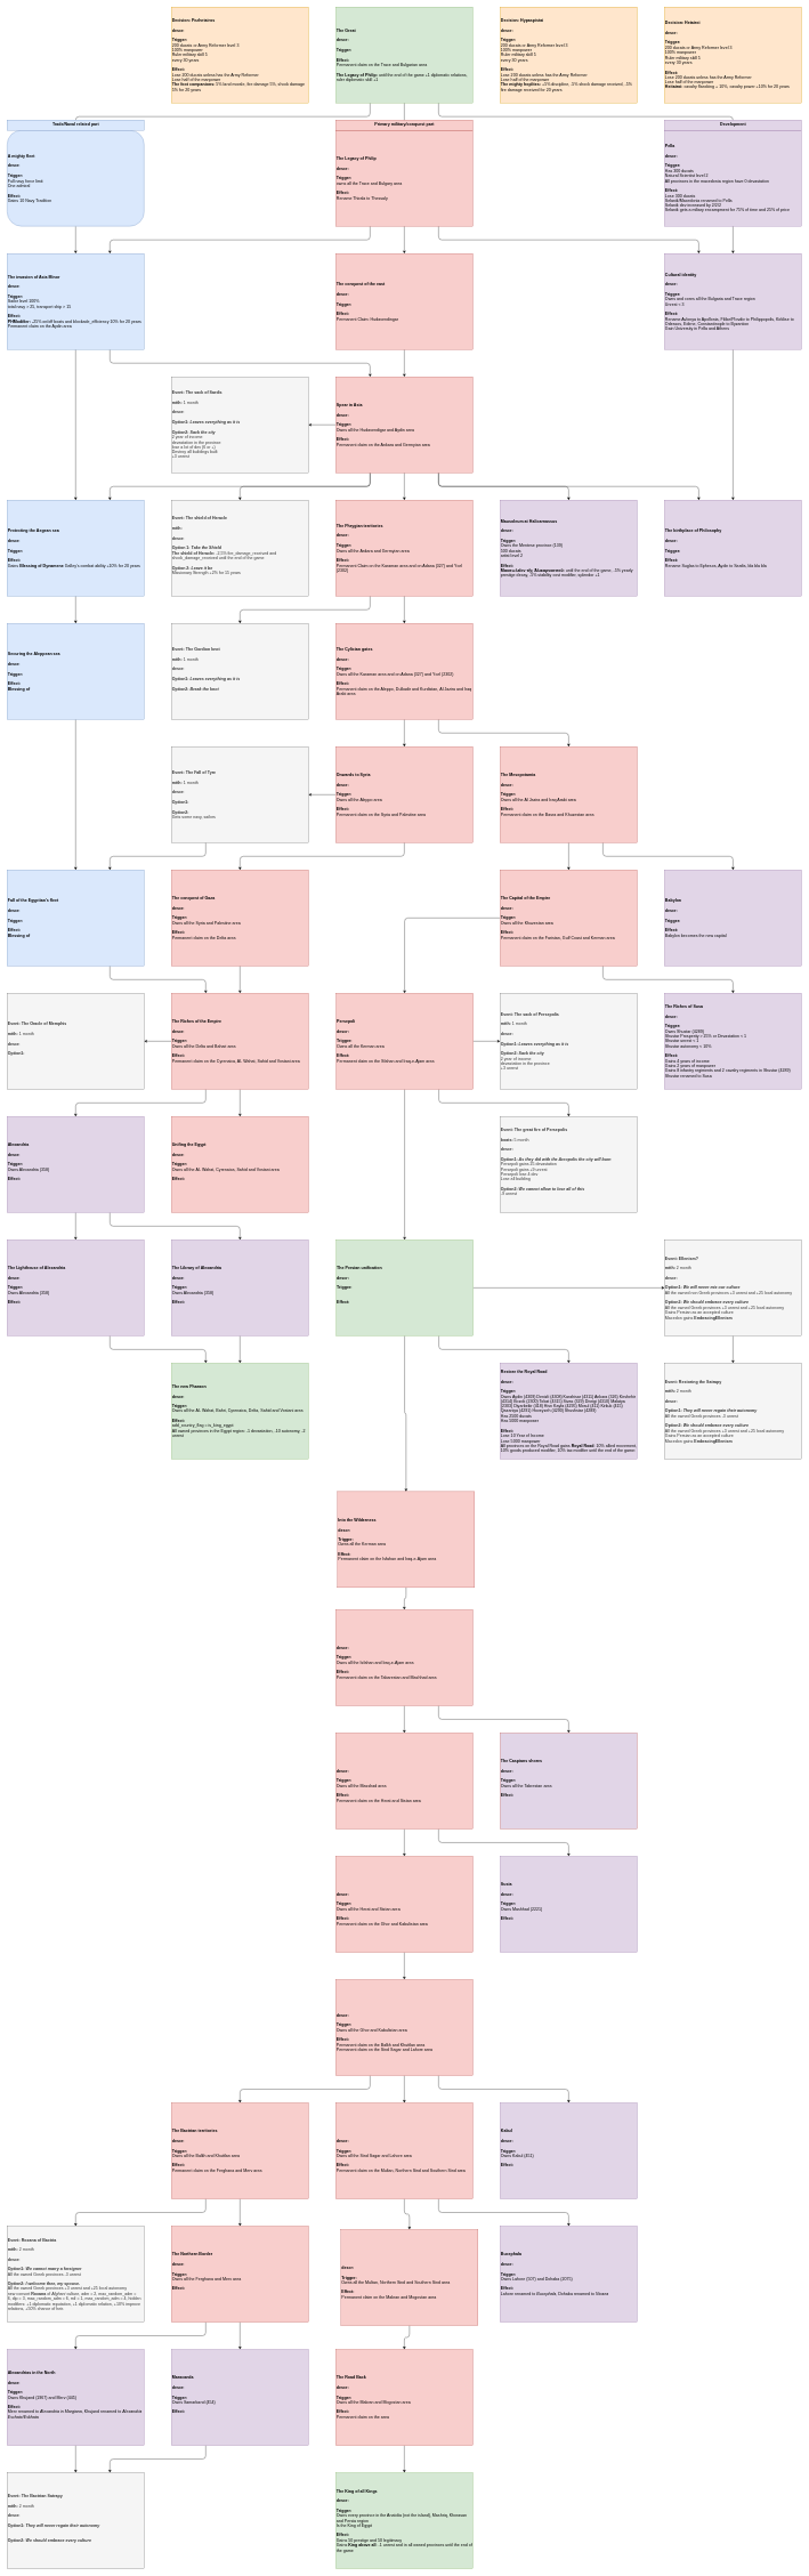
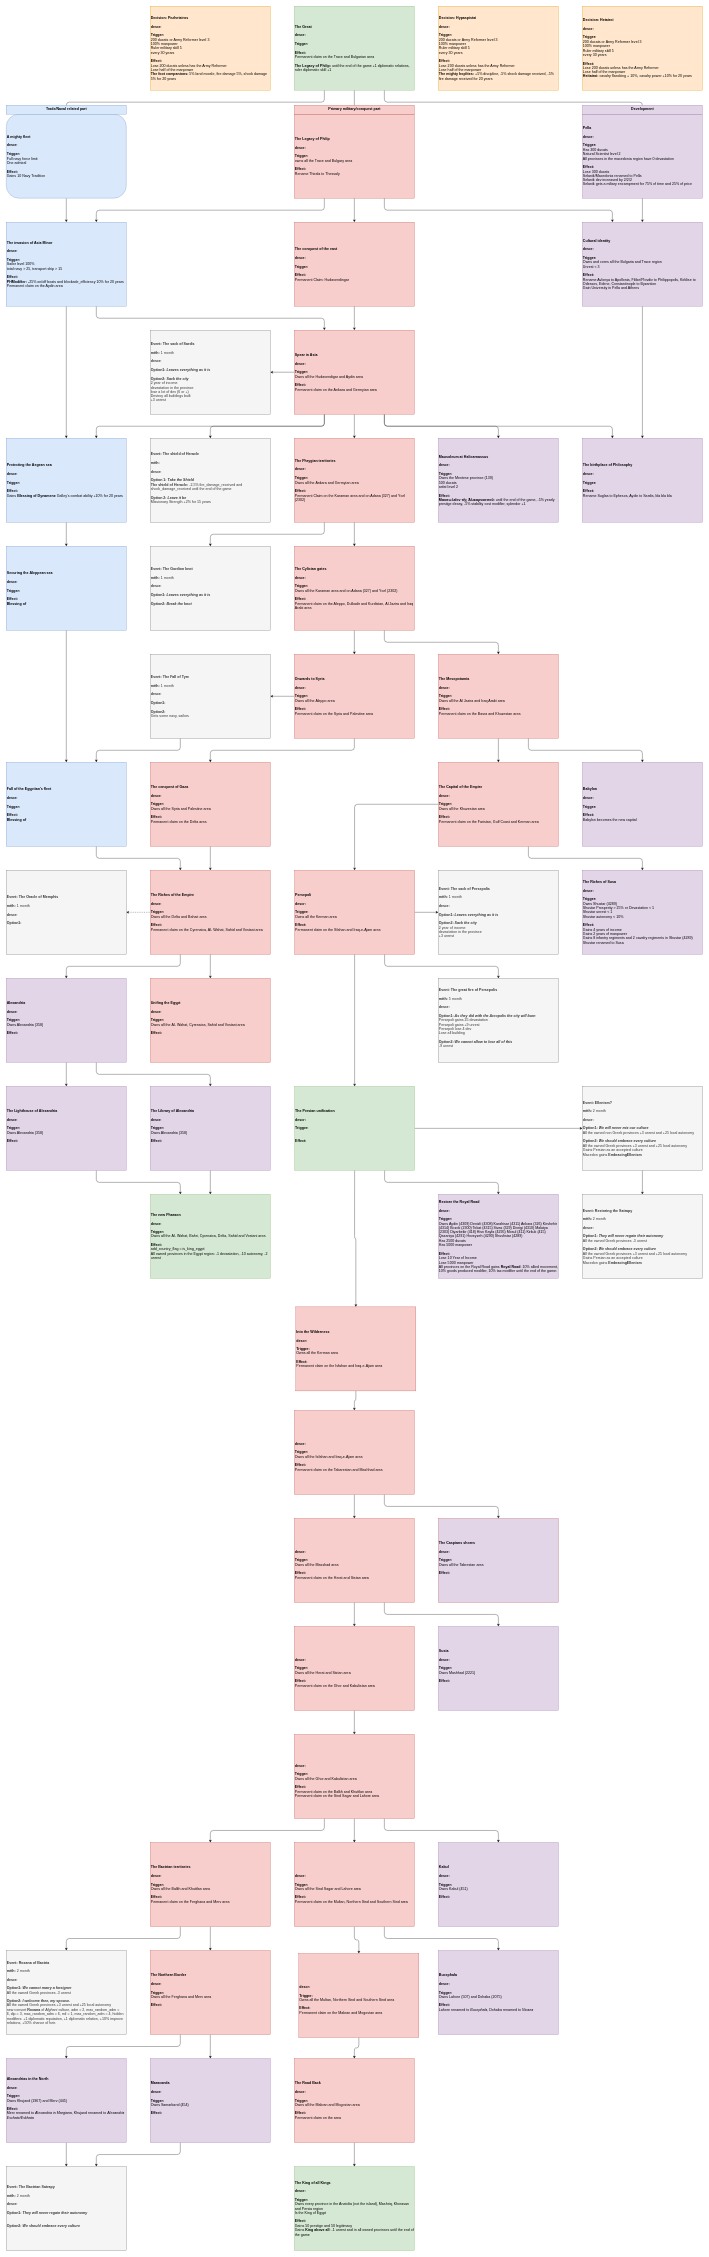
- <mxCell id="40" value="" style="edgeStyle=orthogonalEdgeStyle;jumpSize=6;orthogonalLoop=1;jettySize=auto;html=1;startSize=6;endSize=6;strokeWidth=1;rounded=1;strokeColor=#000000;" parent="1" source="43" target="126" edge="1"><mxGeometry relative="1" as="geometry" /></mxCell>
+ <mxCell id="40" value="" style="edgeStyle=orthogonalEdgeStyle;jumpSize=6;orthogonalLoop=1;jettySize=auto;html=1;startSize=6;endSize=6;strokeWidth=1;rounded=1;strokeColor=#000000;dashed=1;" parent="1" source="43" target="126" edge="1"><mxGeometry relative="1" as="geometry" /></mxCell>
- <mxCell id="136" value="&lt;div&gt;&lt;b&gt;Event: The great fire of Persepolis&lt;/b&gt;&lt;br&gt;&lt;br&gt;&lt;b&gt;boats:&lt;/b&gt;&amp;nbsp;5 month&lt;br&gt;&lt;br&gt;&lt;b&gt;descr:&lt;/b&gt;&amp;nbsp;&lt;div align=&quot;left&quot;&gt;&lt;br&gt;&lt;/div&gt;&lt;div align=&quot;left&quot;&gt;&lt;b&gt;Option1:&lt;/b&gt;&amp;nbsp;&lt;span&gt;&lt;i&gt;&lt;b&gt;As they did with the Acropolis the city will burn&lt;/b&gt;&lt;/i&gt;&lt;/span&gt;&lt;/div&gt;&lt;div align=&quot;left&quot;&gt;Persepoli gains 25 devastation&lt;/div&gt;&lt;div align=&quot;left&quot;&gt;Persepoli gains +9 unrest&lt;/div&gt;&lt;div align=&quot;left&quot;&gt;Persepoli lose 4 dev&lt;/div&gt;&lt;div align=&quot;left&quot;&gt;Lose all building&amp;nbsp;&lt;/div&gt;&lt;div align=&quot;left&quot;&gt;&lt;br&gt;&lt;/div&gt;&lt;div align=&quot;left&quot;&gt;&lt;b&gt;Option2:&amp;nbsp;&lt;/b&gt;&lt;span&gt;&lt;i&gt;&lt;b&gt;We cannot allow to lose all of this&lt;/b&gt;&lt;/i&gt;&lt;/span&gt;&lt;/div&gt;&lt;/div&gt;&lt;div align=&quot;left&quot;&gt;-9 unrest&lt;/div&gt;&lt;div align=&quot;left&quot;&gt;&lt;br&gt;&lt;/div&gt;" style="rounded=0;whiteSpace=wrap;html=1;align=left;fillColor=#f5f5f5;strokeColor=#666666;fontColor=#333333;" parent="1" vertex="1"><mxGeometry x="1460" y="3260" width="400" height="280" as="geometry" /></mxCell>
+ <mxCell id="136" value="&lt;div&gt;&lt;b&gt;Event: The great fire of Persepolis&lt;/b&gt;&lt;br&gt;&lt;br&gt;&lt;b&gt;mtth:&lt;/b&gt;&amp;nbsp;5 month&lt;br&gt;&lt;br&gt;&lt;b&gt;descr:&lt;/b&gt;&amp;nbsp;&lt;div align=&quot;left&quot;&gt;&lt;br&gt;&lt;/div&gt;&lt;div align=&quot;left&quot;&gt;&lt;b&gt;Option1:&lt;/b&gt;&amp;nbsp;&lt;span&gt;&lt;i&gt;&lt;b&gt;As they did with the Acropolis the city will burn&lt;/b&gt;&lt;/i&gt;&lt;/span&gt;&lt;/div&gt;&lt;div align=&quot;left&quot;&gt;Persepoli gains 25 devastation&lt;/div&gt;&lt;div align=&quot;left&quot;&gt;Persepoli gains +9 unrest&lt;/div&gt;&lt;div align=&quot;left&quot;&gt;Persepoli lose 4 dev&lt;/div&gt;&lt;div align=&quot;left&quot;&gt;Lose all building&amp;nbsp;&lt;/div&gt;&lt;div align=&quot;left&quot;&gt;&lt;br&gt;&lt;/div&gt;&lt;div align=&quot;left&quot;&gt;&lt;b&gt;Option2:&amp;nbsp;&lt;/b&gt;&lt;span&gt;&lt;i&gt;&lt;b&gt;We cannot allow to lose all of this&lt;/b&gt;&lt;/i&gt;&lt;/span&gt;&lt;/div&gt;&lt;/div&gt;&lt;div align=&quot;left&quot;&gt;-9 unrest&lt;/div&gt;&lt;div align=&quot;left&quot;&gt;&lt;br&gt;&lt;/div&gt;" style="rounded=0;whiteSpace=wrap;html=1;align=left;fillColor=#f5f5f5;strokeColor=#666666;fontColor=#333333;" parent="1" vertex="1"><mxGeometry x="1460" y="3260" width="400" height="280" as="geometry" /></mxCell>
